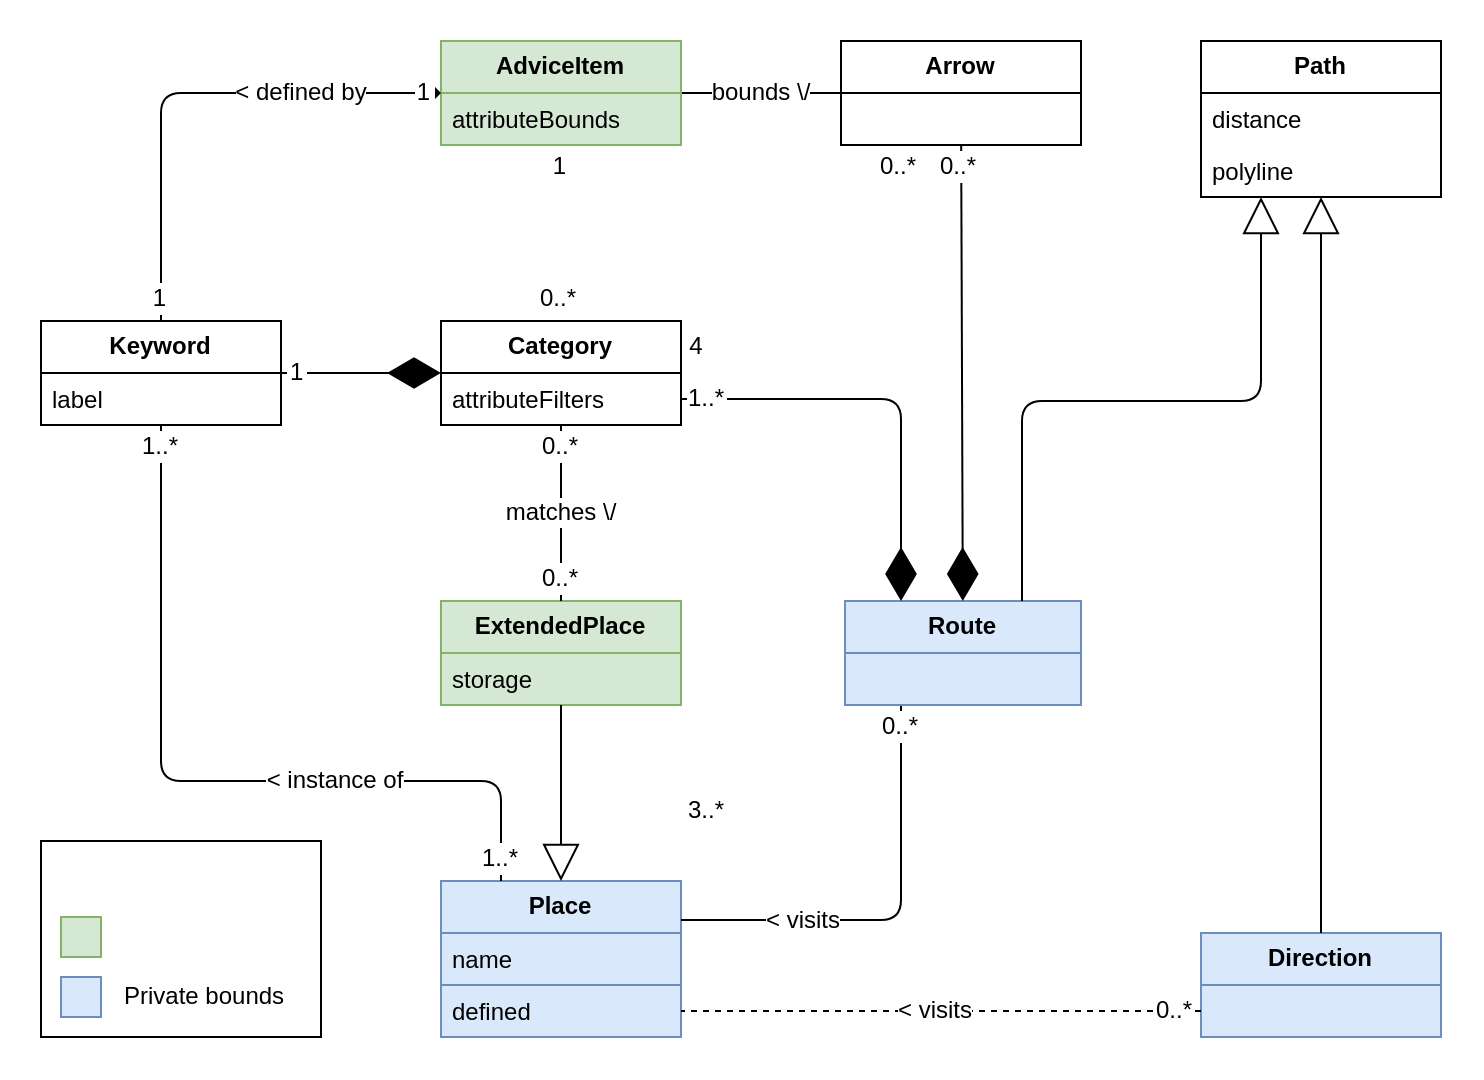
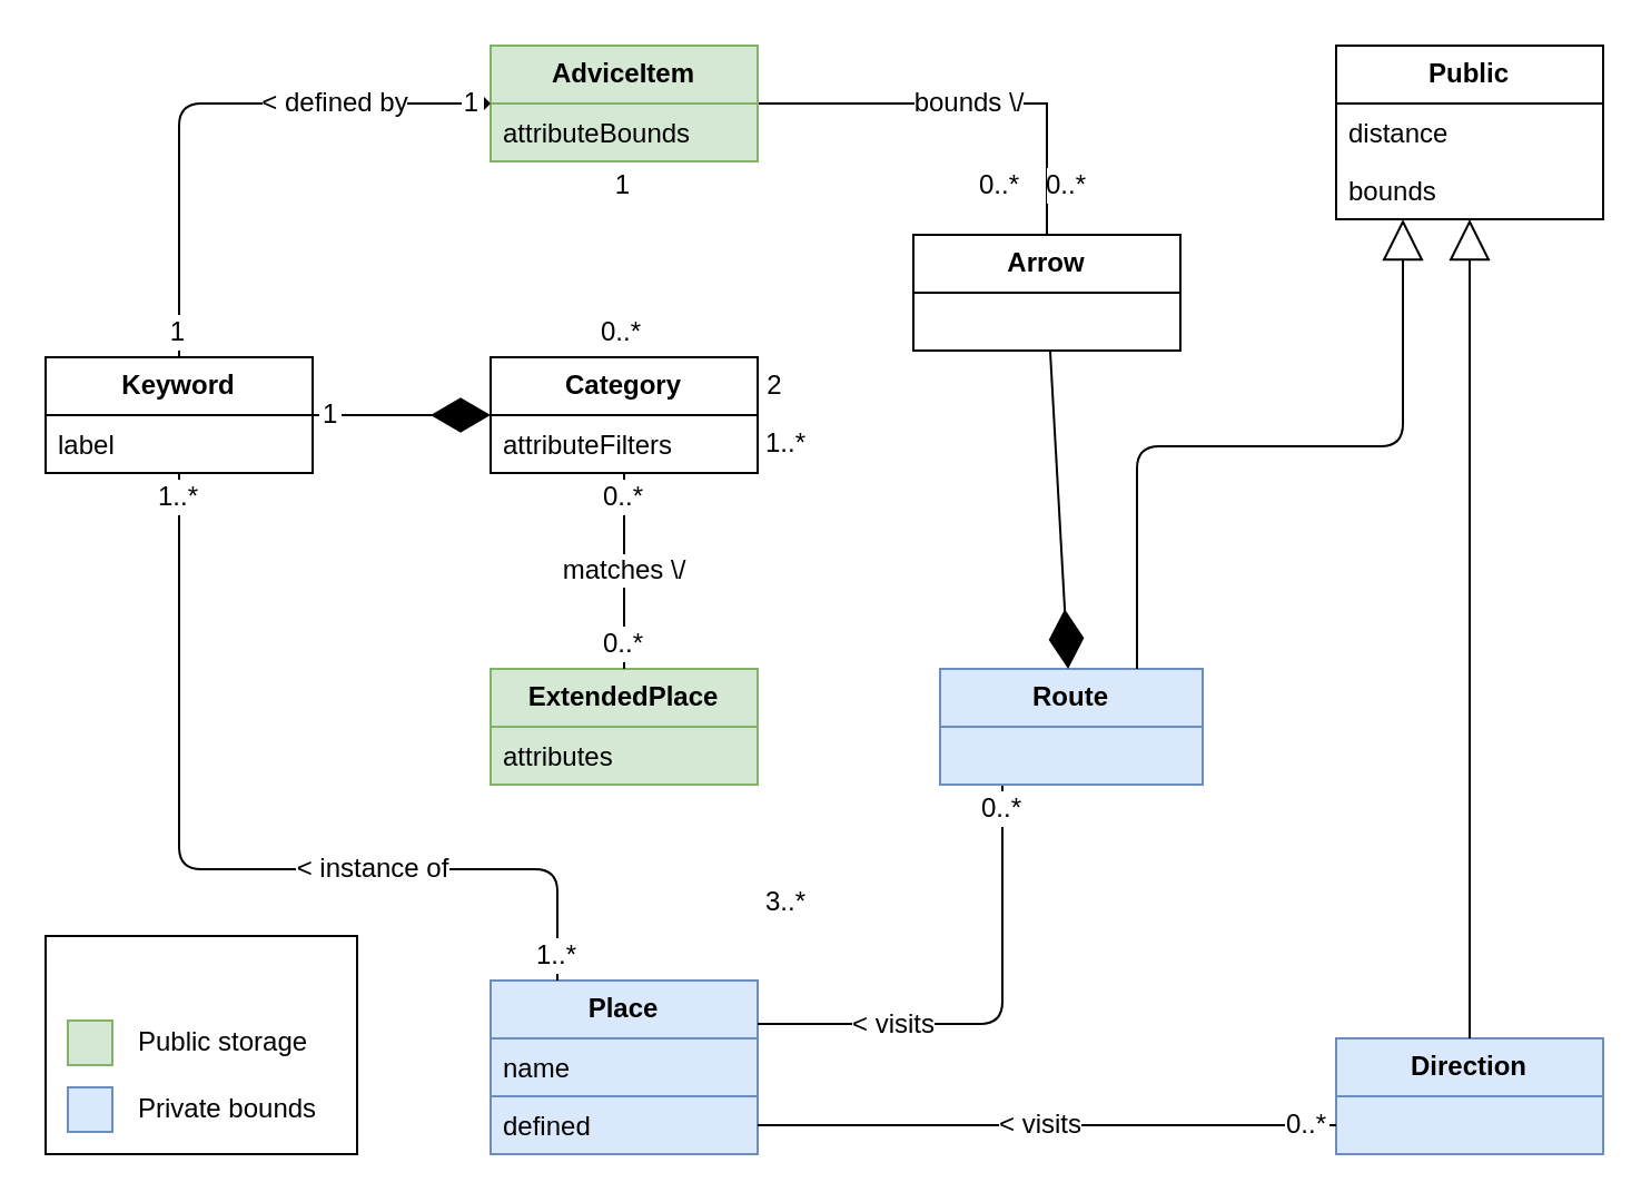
- <mxCell id="6" value="&lt;b style=&quot;font-size: 12px;&quot;&gt;Path&lt;/b&gt;" style="swimlane;fontStyle=0;childLayout=stackLayout;horizontal=1;startSize=26;fillColor=none;horizontalStack=0;resizeParent=1;resizeParentMax=0;resizeLast=0;collapsible=1;marginBottom=0;whiteSpace=wrap;html=1;fontSize=12;" parent="1" vertex="1"><mxGeometry x="600" y="20" width="120" height="78" as="geometry" /></mxCell>
+ <mxCell id="6" value="&lt;b style=&quot;font-size: 12px;&quot;&gt;Public&lt;/b&gt;" style="swimlane;fontStyle=0;childLayout=stackLayout;horizontal=1;startSize=26;fillColor=none;horizontalStack=0;resizeParent=1;resizeParentMax=0;resizeLast=0;collapsible=1;marginBottom=0;whiteSpace=wrap;html=1;fontSize=12;" parent="1" vertex="1"><mxGeometry x="600" y="20" width="120" height="78" as="geometry" /></mxCell>
- <mxCell id="36" value="&lt;b style=&quot;font-size: 12px;&quot;&gt;Arrow&lt;/b&gt;" style="swimlane;fontStyle=0;childLayout=stackLayout;horizontal=1;startSize=26;fillColor=none;horizontalStack=0;resizeParent=1;resizeParentMax=0;resizeLast=0;collapsible=1;marginBottom=0;whiteSpace=wrap;html=1;fontSize=12;" parent="1" vertex="1"><mxGeometry x="420" y="20" width="120" height="52" as="geometry" /></mxCell>
+ <mxCell id="36" value="&lt;b style=&quot;font-size: 12px;&quot;&gt;Arrow&lt;/b&gt;" style="swimlane;fontStyle=0;childLayout=stackLayout;horizontal=1;startSize=26;fillColor=none;horizontalStack=0;resizeParent=1;resizeParentMax=0;resizeLast=0;collapsible=1;marginBottom=0;whiteSpace=wrap;html=1;fontSize=12;" parent="1" vertex="1"><mxGeometry x="410" y="105" width="120" height="52" as="geometry" /></mxCell>
- <mxCell id="8" value="polyline" style="text;strokeColor=none;fillColor=none;align=left;verticalAlign=top;spacingLeft=4;spacingRight=4;overflow=hidden;rotatable=0;points=[[0,0.5],[1,0.5]];portConstraint=eastwest;whiteSpace=wrap;html=1;fontSize=12;" parent="6" vertex="1"><mxGeometry y="52" width="120" height="26" as="geometry" /></mxCell>
+ <mxCell id="8" value="bounds" style="text;strokeColor=none;fillColor=none;align=left;verticalAlign=top;spacingLeft=4;spacingRight=4;overflow=hidden;rotatable=0;points=[[0,0.5],[1,0.5]];portConstraint=eastwest;whiteSpace=wrap;html=1;fontSize=12;" parent="6" vertex="1"><mxGeometry y="52" width="120" height="26" as="geometry" /></mxCell>
- <mxCell id="52" value="4" style="text;html=1;strokeColor=none;fillColor=default;align=center;verticalAlign=middle;whiteSpace=wrap;rounded=0;fontSize=12;" parent="1" vertex="1"><mxGeometry x="343" y="165" width="10" height="16" as="geometry" /></mxCell>
+ <mxCell id="52" value="2" style="text;html=1;strokeColor=none;fillColor=default;align=center;verticalAlign=middle;whiteSpace=wrap;rounded=0;fontSize=12;" parent="1" vertex="1"><mxGeometry x="343" y="165" width="10" height="16" as="geometry" /></mxCell>
- <mxCell id="44" value="" style="endArrow=diamondThin;endFill=1;endSize=24;html=1;rounded=1;edgeStyle=orthogonalEdgeStyle;fontSize=12;" parent="1" source="14" target="20" edge="1"><mxGeometry width="160" relative="1" as="geometry"><mxPoint x="390" y="200" as="sourcePoint" /><mxPoint x="550" y="180" as="targetPoint" /><Array as="points"><mxPoint x="450" y="199" /></Array></mxGeometry></mxCell>
- <mxCell id="12" value="storage" style="text;strokeColor=#82b366;fillColor=#d5e8d4;align=left;verticalAlign=top;spacingLeft=4;spacingRight=4;overflow=hidden;rotatable=0;points=[[0,0.5],[1,0.5]];portConstraint=eastwest;whiteSpace=wrap;html=1;fontSize=12;" parent="11" vertex="1"><mxGeometry y="26" width="120" height="26" as="geometry" /></mxCell>
+ <mxCell id="12" value="attributes" style="text;strokeColor=#82b366;fillColor=#d5e8d4;align=left;verticalAlign=top;spacingLeft=4;spacingRight=4;overflow=hidden;rotatable=0;points=[[0,0.5],[1,0.5]];portConstraint=eastwest;whiteSpace=wrap;html=1;fontSize=12;" parent="11" vertex="1"><mxGeometry y="26" width="120" height="26" as="geometry" /></mxCell>
- <mxCell id="25" value="" style="endArrow=block;endSize=16;endFill=0;html=1;rounded=0;fontSize=12;" parent="1" source="11" target="3" edge="1"><mxGeometry x="-0.176" width="160" relative="1" as="geometry"><mxPoint x="370" y="230" as="sourcePoint" /><mxPoint x="530" y="230" as="targetPoint" /><mxPoint as="offset" /></mxGeometry></mxCell>
+ <mxCell id="39" value="Public storage" style="text;html=1;strokeColor=none;fillColor=none;align=left;verticalAlign=middle;whiteSpace=wrap;rounded=0;fontSize=12;" parent="1" vertex="1"><mxGeometry x="60" y="458" width="90" height="20" as="geometry" /></mxCell>
- <mxCell id="28" value="&amp;lt; visits" style="rounded=1;orthogonalLoop=1;jettySize=auto;html=1;endArrow=none;endFill=0;fontSize=12;exitX=0;exitY=0.75;exitDx=0;exitDy=0;dashed=1;" parent="1" source="9" target="5" edge="1"><mxGeometry x="0.02" relative="1" as="geometry"><mxPoint x="610" y="390" as="sourcePoint" /><mxPoint x="370" y="456" as="targetPoint" /><mxPoint as="offset" /></mxGeometry></mxCell>
+ <mxCell id="28" value="&amp;lt; visits" style="rounded=1;orthogonalLoop=1;jettySize=auto;html=1;endArrow=none;endFill=0;fontSize=12;exitX=0;exitY=0.75;exitDx=0;exitDy=0;" parent="1" source="9" target="5" edge="1"><mxGeometry x="0.02" relative="1" as="geometry"><mxPoint x="610" y="390" as="sourcePoint" /><mxPoint x="370" y="456" as="targetPoint" /><mxPoint as="offset" /></mxGeometry></mxCell>
